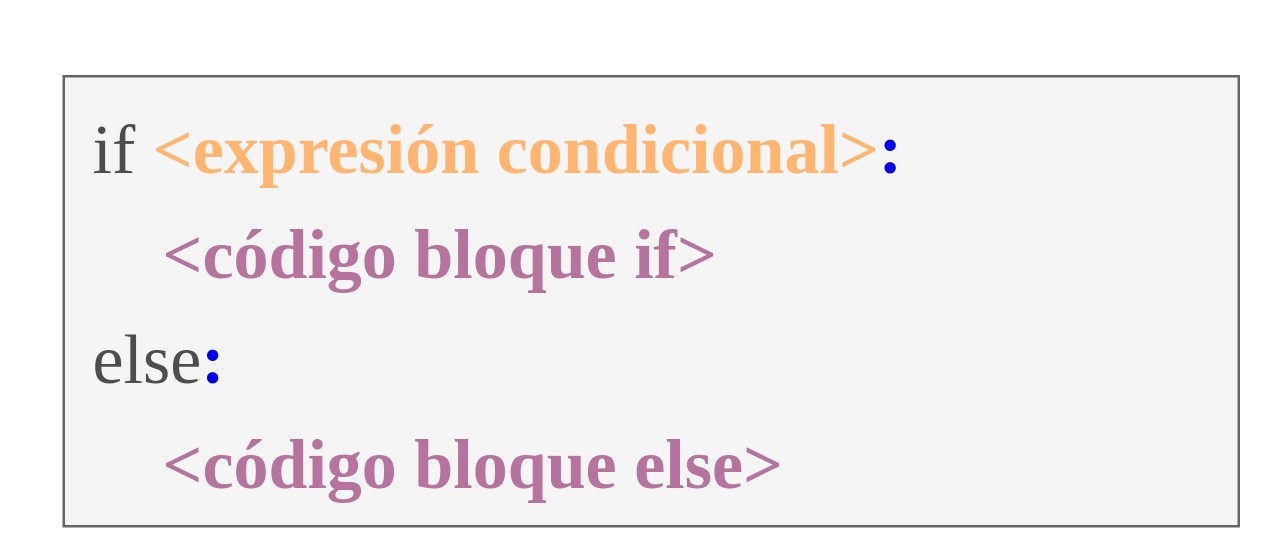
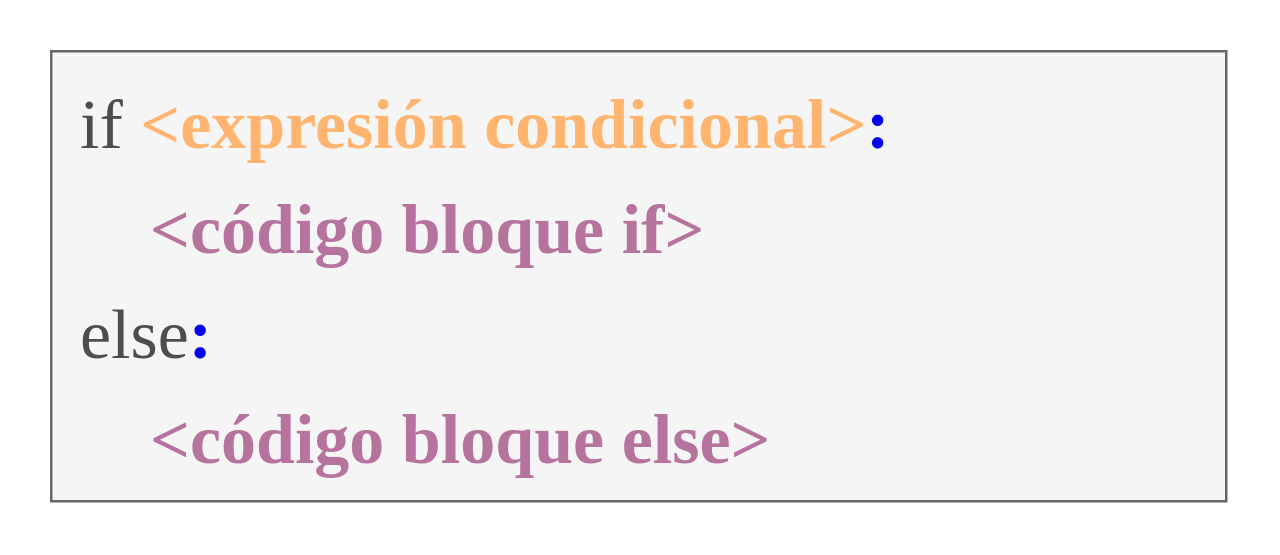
- <mxCell id="2" value="&lt;span style=&quot;background-color: light-dark(rgb(245, 245, 245), rgb(245, 245, 245));&quot;&gt;&lt;font style=&quot;font-size: 28px;&quot;&gt;&lt;span style=&quot;color: rgb(77, 77, 77); font-family: &amp;quot;cascadia code&amp;quot;; font-style: normal; font-weight: 400; letter-spacing: normal; text-align: left; text-indent: 0px; text-transform: none; word-spacing: 0px; display: inline; float: none;&quot;&gt;if &lt;/span&gt;&lt;b style=&quot;color: rgb(77, 77, 77); font-family: &amp;quot;cascadia code&amp;quot;; font-style: normal; letter-spacing: normal; text-align: left; text-indent: 0px; text-transform: none; word-spacing: 0px;&quot;&gt;&lt;font color=&quot;#ffb570&quot; style=&quot;font-size: 28px;&quot;&gt;&amp;lt;expresión condicional&amp;gt;&lt;/font&gt;&lt;/b&gt;&lt;span style=&quot;font-family: &amp;quot;cascadia code&amp;quot;; font-style: normal; letter-spacing: normal; text-align: left; text-indent: 0px; text-transform: none; word-spacing: 0px; display: inline; float: none;&quot;&gt;&lt;b&gt;&lt;font color=&quot;#0000ee&quot; style=&quot;font-size: 28px;&quot;&gt;:&lt;/font&gt;&lt;/b&gt;&lt;/span&gt;&lt;br style=&quot;color: rgb(77 , 77 , 77) ; font-family: &amp;quot;cascadia code&amp;quot; ; font-style: normal ; font-weight: 400 ; letter-spacing: normal ; text-align: left ; text-indent: 0px ; text-transform: none ; word-spacing: 0px&quot;&gt;&lt;font style=&quot;font-family: &amp;quot;cascadia code&amp;quot;; font-style: normal; letter-spacing: normal; text-align: left; text-indent: 0px; text-transform: none; word-spacing: 0px; font-size: 28px;&quot;&gt;&lt;font color=&quot;#4d4d4d&quot;&gt;&amp;nbsp; &amp;nbsp;&amp;nbsp;&lt;/font&gt;&lt;b style=&quot;color: rgb(181, 115, 157);&quot;&gt;&amp;lt;código bloque if&amp;gt;&lt;br&gt;&lt;/b&gt;&lt;/font&gt;&lt;span style=&quot;color: rgb(77, 77, 77); font-family: &amp;quot;cascadia code&amp;quot;;&quot;&gt;else&lt;/span&gt;&lt;span style=&quot;font-family: &amp;quot;cascadia code&amp;quot;;&quot;&gt;&lt;b&gt;&lt;font color=&quot;#0000ee&quot; style=&quot;font-size: 28px;&quot;&gt;:&lt;br&gt;&lt;/font&gt;&lt;/b&gt;&lt;/span&gt;&lt;/font&gt;&lt;span style=&quot;color: rgb(181, 115, 157); font-family: &amp;quot;cascadia code&amp;quot;; font-size: 28px;&quot;&gt;&lt;b&gt;&amp;nbsp; &amp;nbsp; &amp;lt;código bloque else&amp;gt;&lt;/b&gt;&lt;/span&gt;&lt;/span&gt;" style="text;whiteSpace=wrap;html=1;fontSize=35;fontFamily=Cascadia Code;fontColor=#333333;fillColor=#F5F5F5;strokeColor=#666666;spacingLeft=10;" parent="1" vertex="1"><mxGeometry x="25" y="30" width="470" height="180" as="geometry" /></mxCell>
+ <mxCell id="2" value="&lt;span style=&quot;background-color: light-dark(rgb(245, 245, 245), rgb(245, 245, 245));&quot;&gt;&lt;font style=&quot;font-size: 28px;&quot;&gt;&lt;span style=&quot;color: rgb(77, 77, 77); font-family: &amp;quot;cascadia code&amp;quot;; font-style: normal; font-weight: 400; letter-spacing: normal; text-align: left; text-indent: 0px; text-transform: none; word-spacing: 0px; display: inline; float: none;&quot;&gt;if &lt;/span&gt;&lt;b style=&quot;color: rgb(77, 77, 77); font-family: &amp;quot;cascadia code&amp;quot;; font-style: normal; letter-spacing: normal; text-align: left; text-indent: 0px; text-transform: none; word-spacing: 0px;&quot;&gt;&lt;font color=&quot;#ffb570&quot; style=&quot;font-size: 28px;&quot;&gt;&amp;lt;expresión condicional&amp;gt;&lt;/font&gt;&lt;/b&gt;&lt;span style=&quot;font-family: &amp;quot;cascadia code&amp;quot;; font-style: normal; letter-spacing: normal; text-align: left; text-indent: 0px; text-transform: none; word-spacing: 0px; display: inline; float: none;&quot;&gt;&lt;b&gt;&lt;font color=&quot;#0000ee&quot; style=&quot;font-size: 28px;&quot;&gt;:&lt;/font&gt;&lt;/b&gt;&lt;/span&gt;&lt;br style=&quot;color: rgb(77 , 77 , 77) ; font-family: &amp;quot;cascadia code&amp;quot; ; font-style: normal ; font-weight: 400 ; letter-spacing: normal ; text-align: left ; text-indent: 0px ; text-transform: none ; word-spacing: 0px&quot;&gt;&lt;font style=&quot;font-family: &amp;quot;cascadia code&amp;quot;; font-style: normal; letter-spacing: normal; text-align: left; text-indent: 0px; text-transform: none; word-spacing: 0px; font-size: 28px;&quot;&gt;&lt;font color=&quot;#4d4d4d&quot;&gt;&amp;nbsp; &amp;nbsp;&amp;nbsp;&lt;/font&gt;&lt;b style=&quot;color: rgb(181, 115, 157);&quot;&gt;&amp;lt;código bloque if&amp;gt;&lt;br&gt;&lt;/b&gt;&lt;/font&gt;&lt;span style=&quot;color: rgb(77, 77, 77); font-family: &amp;quot;cascadia code&amp;quot;;&quot;&gt;else&lt;/span&gt;&lt;span style=&quot;font-family: &amp;quot;cascadia code&amp;quot;;&quot;&gt;&lt;b&gt;&lt;font color=&quot;#0000ee&quot; style=&quot;font-size: 28px;&quot;&gt;:&lt;br&gt;&lt;/font&gt;&lt;/b&gt;&lt;/span&gt;&lt;/font&gt;&lt;span style=&quot;color: rgb(181, 115, 157); font-family: &amp;quot;cascadia code&amp;quot;; font-size: 28px;&quot;&gt;&lt;b&gt;&amp;nbsp; &amp;nbsp; &amp;lt;código bloque else&amp;gt;&lt;/b&gt;&lt;/span&gt;&lt;/span&gt;" style="text;whiteSpace=wrap;html=1;fontSize=35;fontFamily=Cascadia Code;fontColor=#333333;fillColor=#F5F5F5;strokeColor=#666666;spacingLeft=10;" parent="1" vertex="1"><mxGeometry x="20" y="20" width="470" height="180" as="geometry" /></mxCell>
